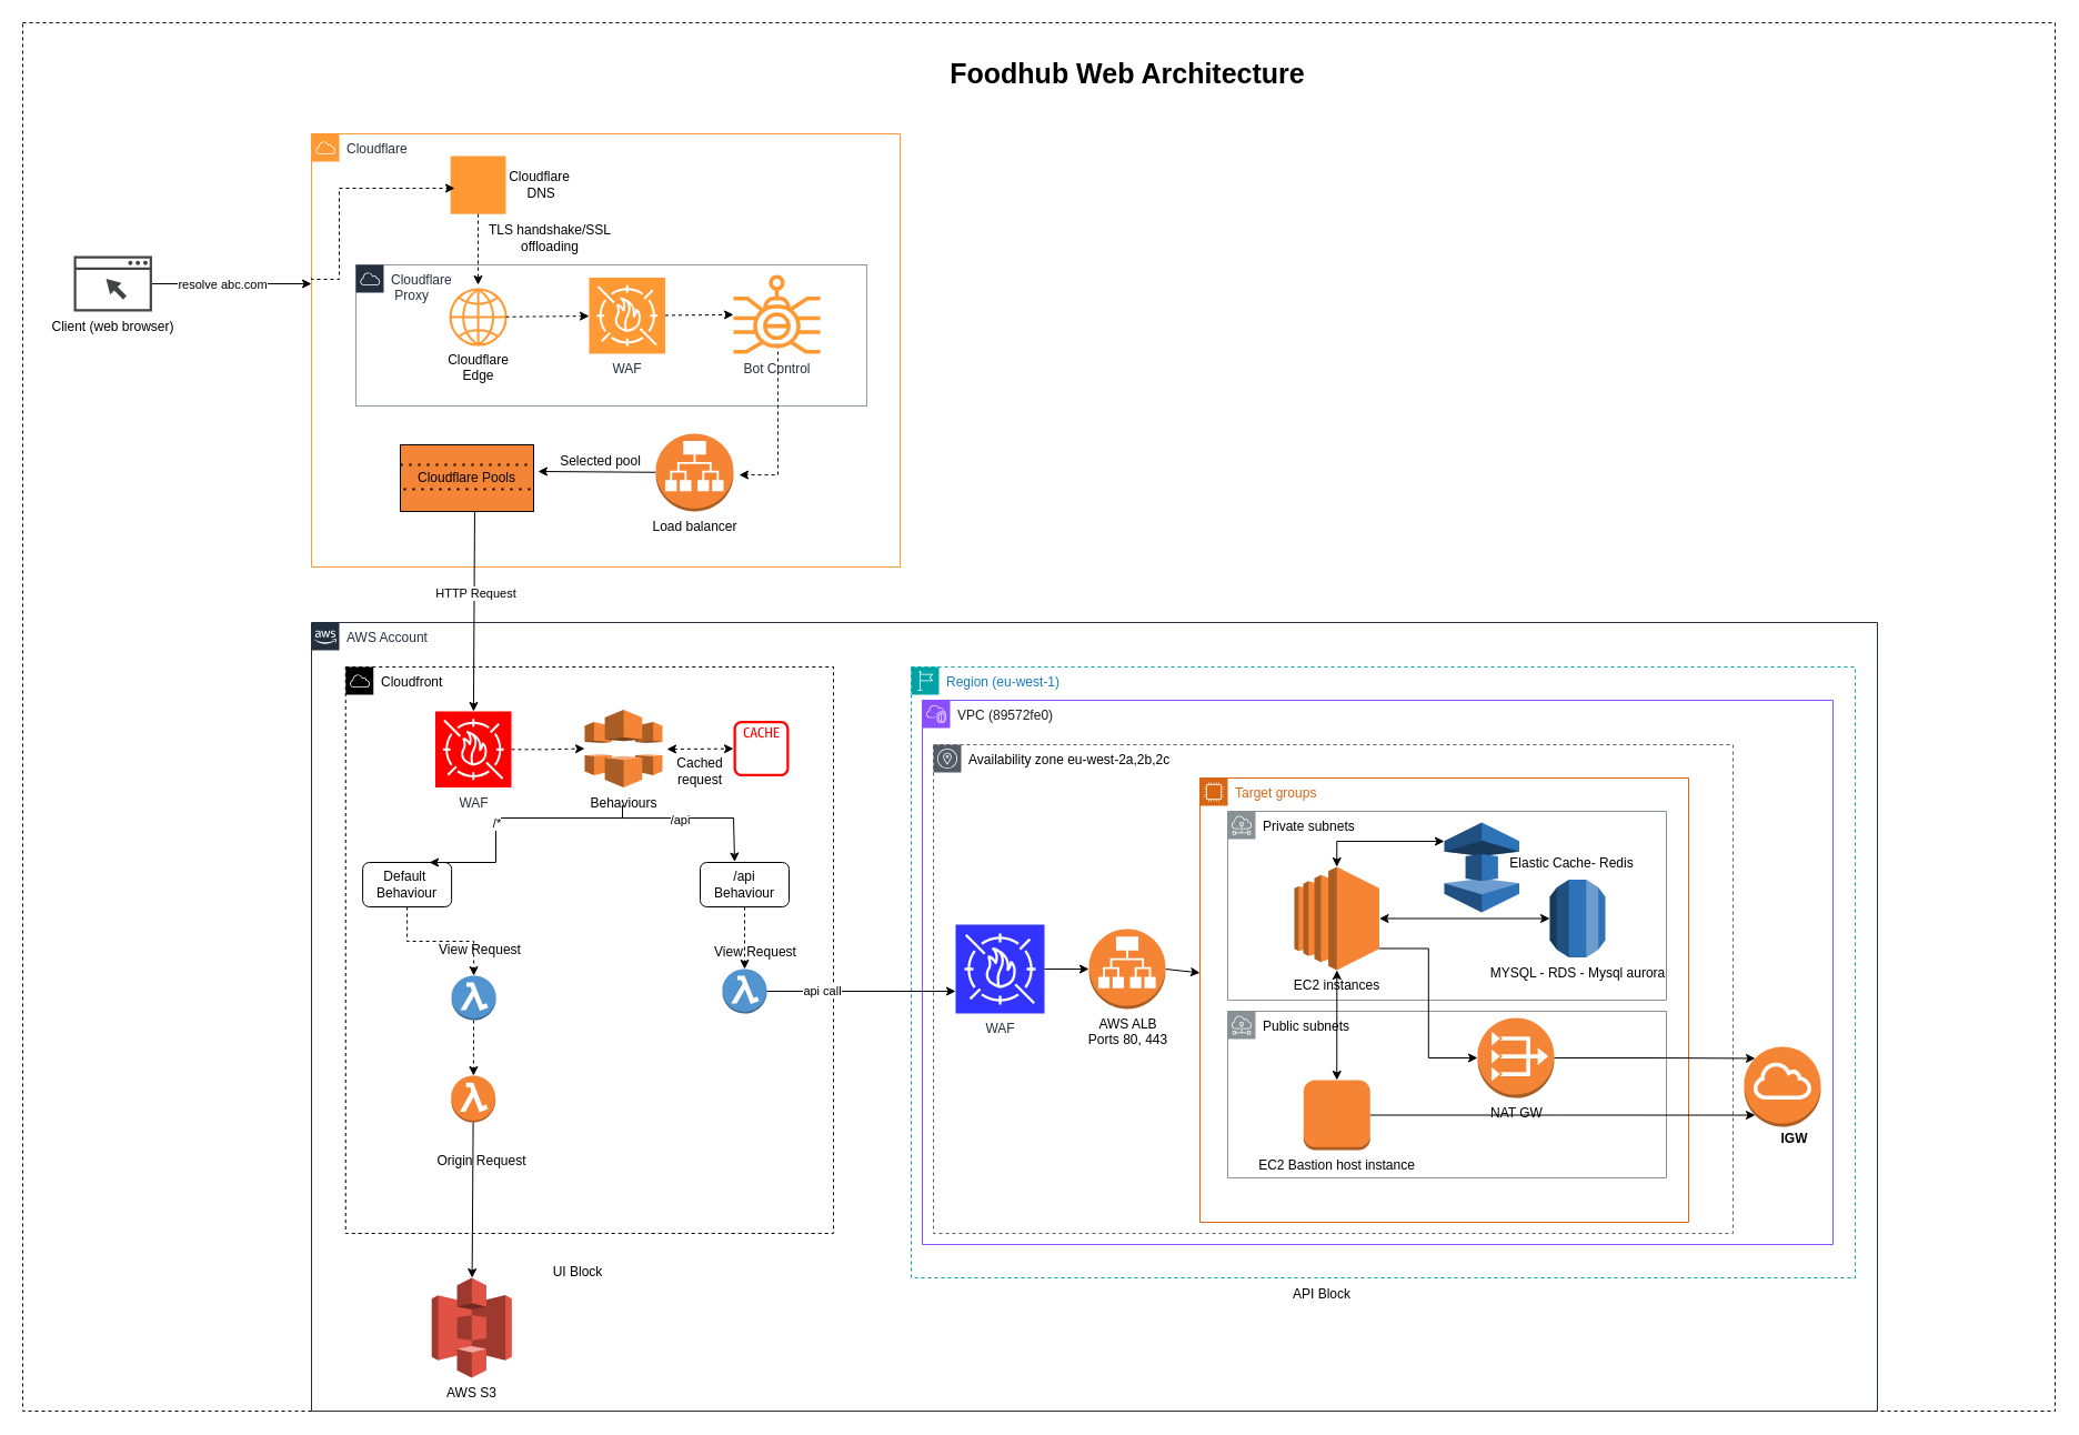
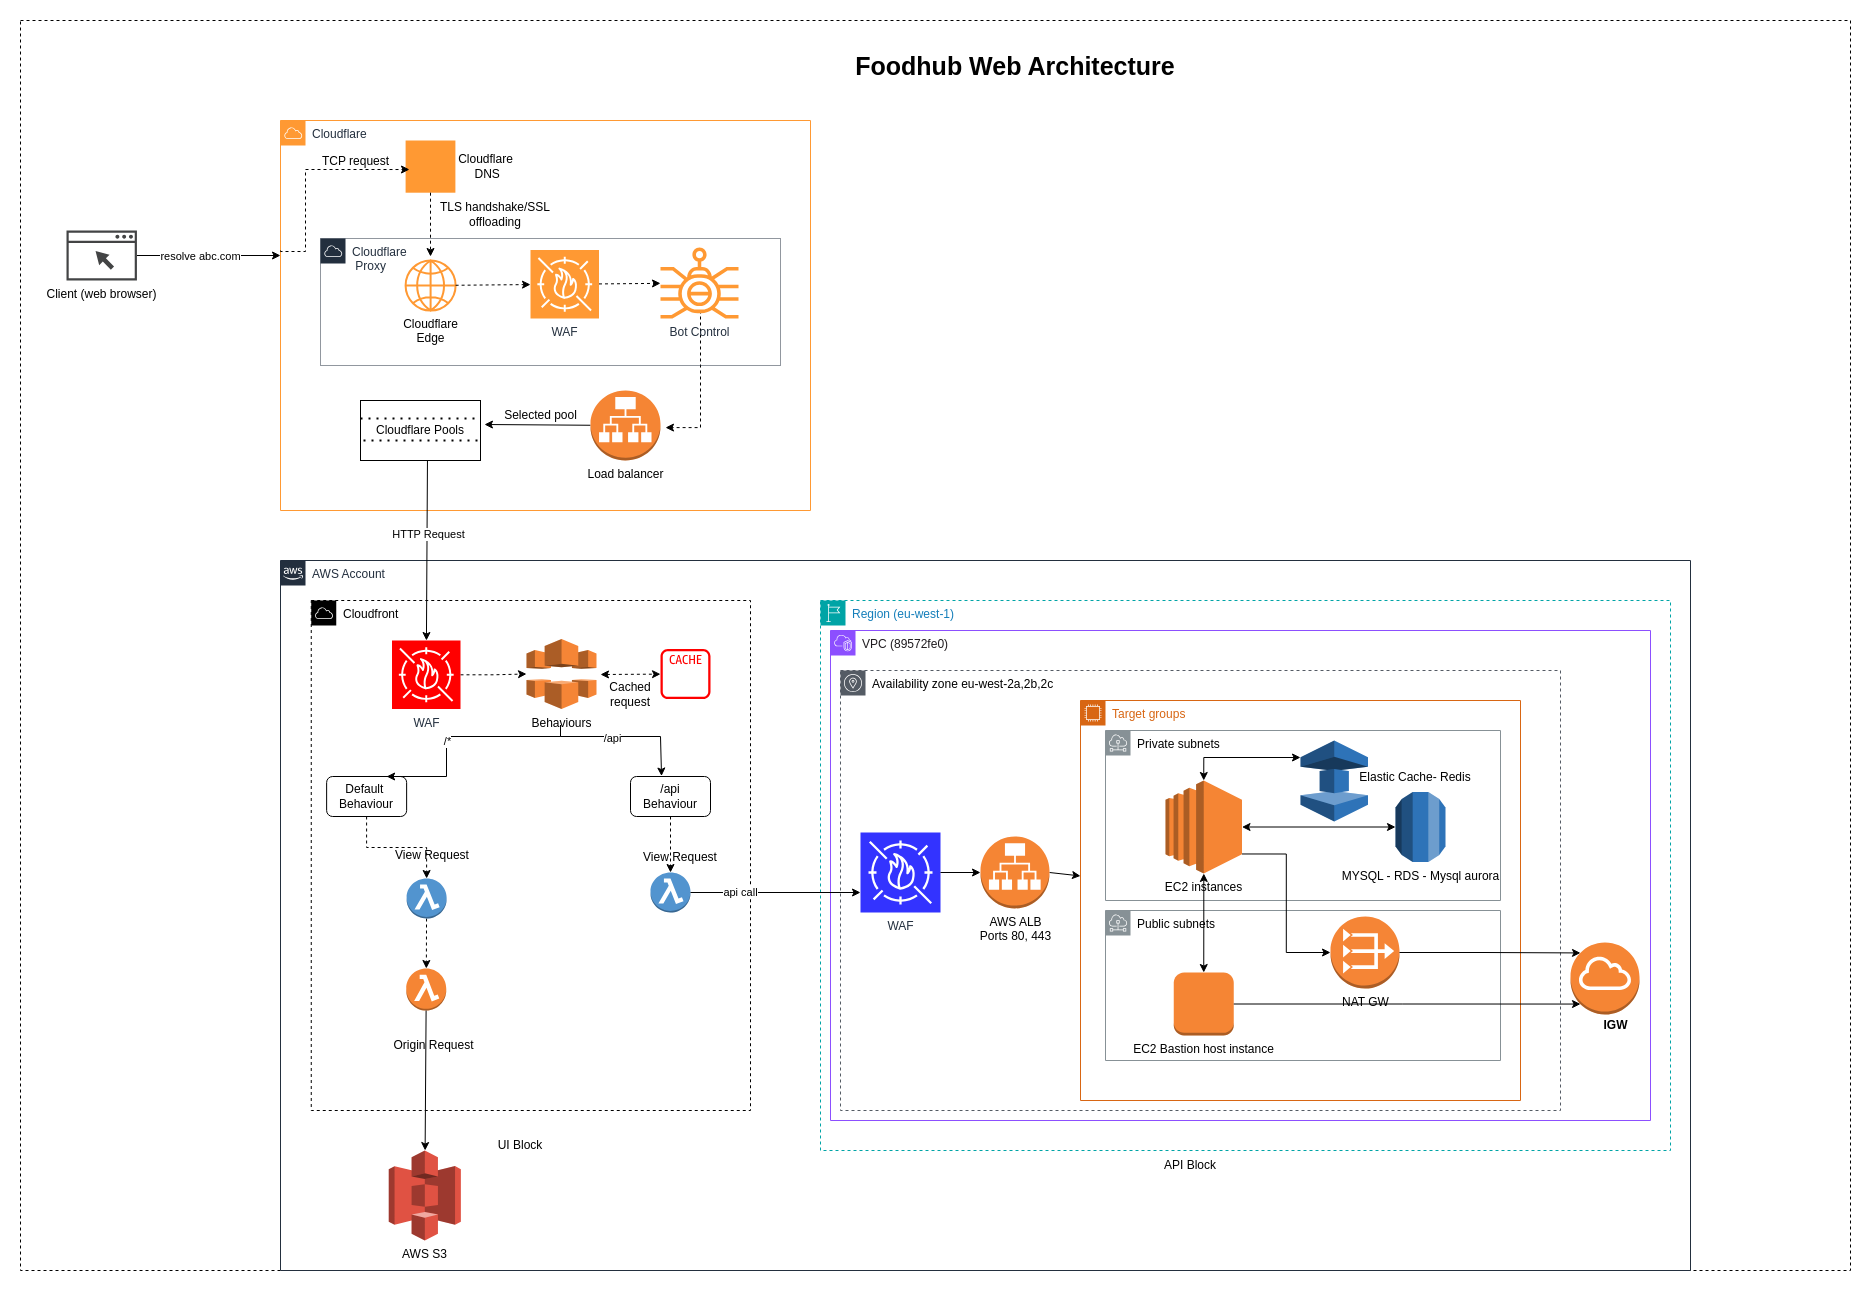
+ <mxCell id="8" value="TCP request" style="text;html=1;align=center;verticalAlign=middle;resizable=0;points=[];autosize=1;strokeColor=none;fillColor=none;" parent="2" vertex="1"><mxGeometry x="30" y="26.1" width="90" height="30" as="geometry" /></mxCell>
- <mxCell id="14" value="Cloudflare Pools" style="rounded=0;whiteSpace=wrap;html=1;fillColor=#f58536;" parent="2" vertex="1"><mxGeometry x="80" y="280" width="120" height="60" as="geometry" /></mxCell>
+ <mxCell id="14" value="Cloudflare Pools" style="rounded=0;whiteSpace=wrap;html=1;" parent="2" vertex="1"><mxGeometry x="80" y="280" width="120" height="60" as="geometry" /></mxCell>
